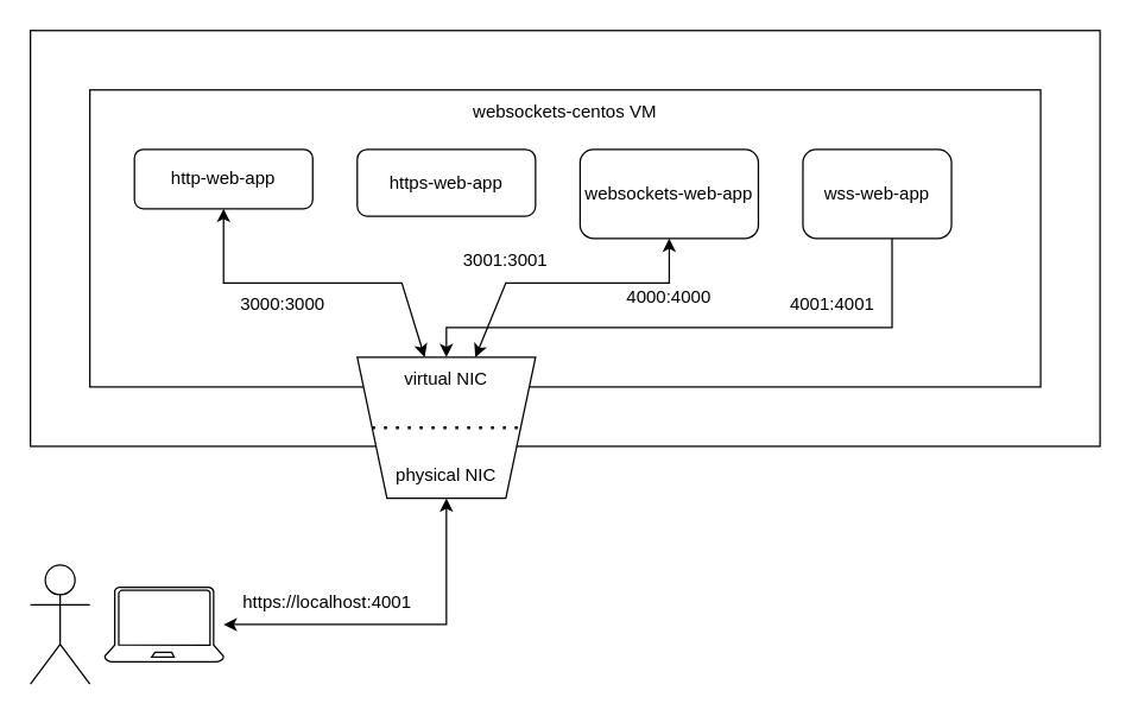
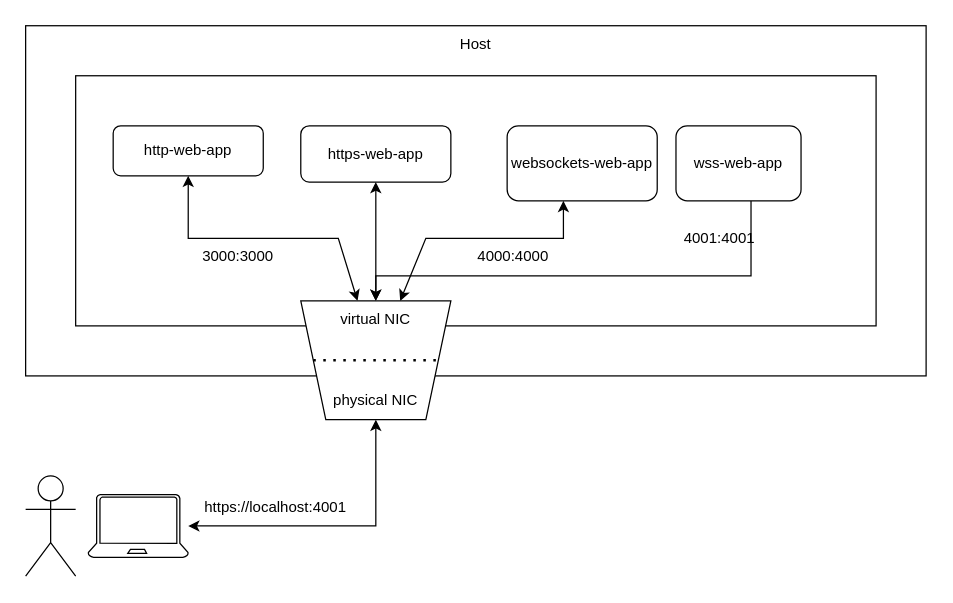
+ <mxCell id="3" value="Host" style="text;html=1;align=center;verticalAlign=middle;whiteSpace=wrap;rounded=0;" vertex="1" parent="1"><mxGeometry x="20" y="20" width="720" height="30" as="geometry" /></mxCell>
- <mxCell id="5" value="websockets-centos VM" style="text;html=1;align=center;verticalAlign=middle;whiteSpace=wrap;rounded=0;" vertex="1" parent="1"><mxGeometry x="60" y="60" width="640" height="30" as="geometry" /></mxCell>
- <mxCell id="11" value="websockets-web-app" style="rounded=1;whiteSpace=wrap;html=1;" vertex="1" parent="1"><mxGeometry x="390" y="100" width="120" height="60" as="geometry" /></mxCell>
+ <mxCell id="11" value="websockets-web-app" style="rounded=1;whiteSpace=wrap;html=1;" vertex="1" parent="1"><mxGeometry x="405" y="100" width="120" height="60" as="geometry" /></mxCell>
- <mxCell id="18" value="3001:3001" style="text;html=1;align=center;verticalAlign=middle;whiteSpace=wrap;rounded=0;" vertex="1" parent="1"><mxGeometry x="300" y="160" width="80" height="30" as="geometry" /></mxCell>
+ <mxCell id="8" style="edgeStyle=orthogonalEdgeStyle;rounded=0;orthogonalLoop=1;jettySize=auto;html=1;entryX=0.5;entryY=0;entryDx=0;entryDy=0;startArrow=classic;startFill=1;" edge="1" parent="1" source="9" target="15"><mxGeometry relative="1" as="geometry" /></mxCell>
- <mxCell id="17" value="4000:4000" style="text;html=1;align=center;verticalAlign=middle;whiteSpace=wrap;rounded=0;" vertex="1" parent="1"><mxGeometry x="410" y="185" width="80" height="30" as="geometry" /></mxCell>
+ <mxCell id="17" value="4000:4000" style="text;html=1;align=center;verticalAlign=middle;whiteSpace=wrap;rounded=0;" vertex="1" parent="1"><mxGeometry x="370" y="190" width="80" height="30" as="geometry" /></mxCell>
- <mxCell id="25" value="4001:4001" style="text;html=1;align=center;verticalAlign=middle;whiteSpace=wrap;rounded=0;" vertex="1" parent="1"><mxGeometry x="520" y="190" width="80" height="30" as="geometry" /></mxCell>
+ <mxCell id="25" value="4001:4001" style="text;html=1;align=center;verticalAlign=middle;whiteSpace=wrap;rounded=0;" vertex="1" parent="1"><mxGeometry x="535" y="175" width="80" height="30" as="geometry" /></mxCell>
